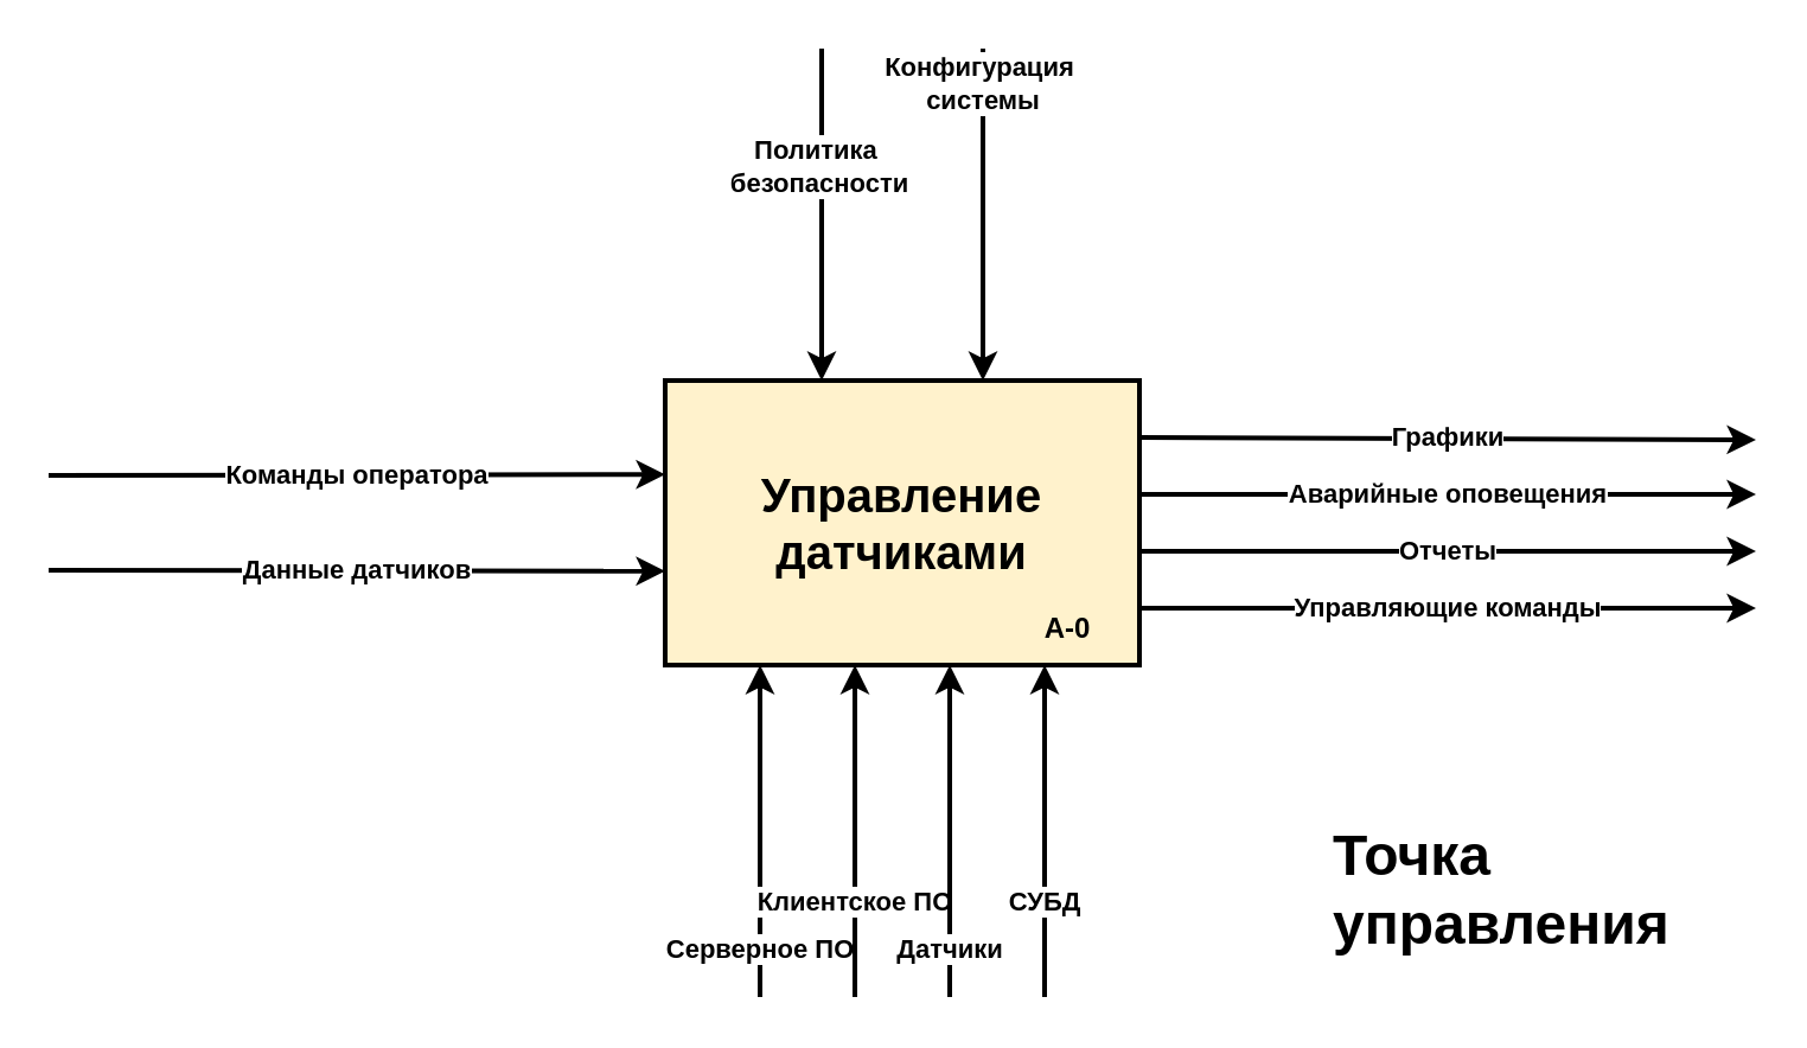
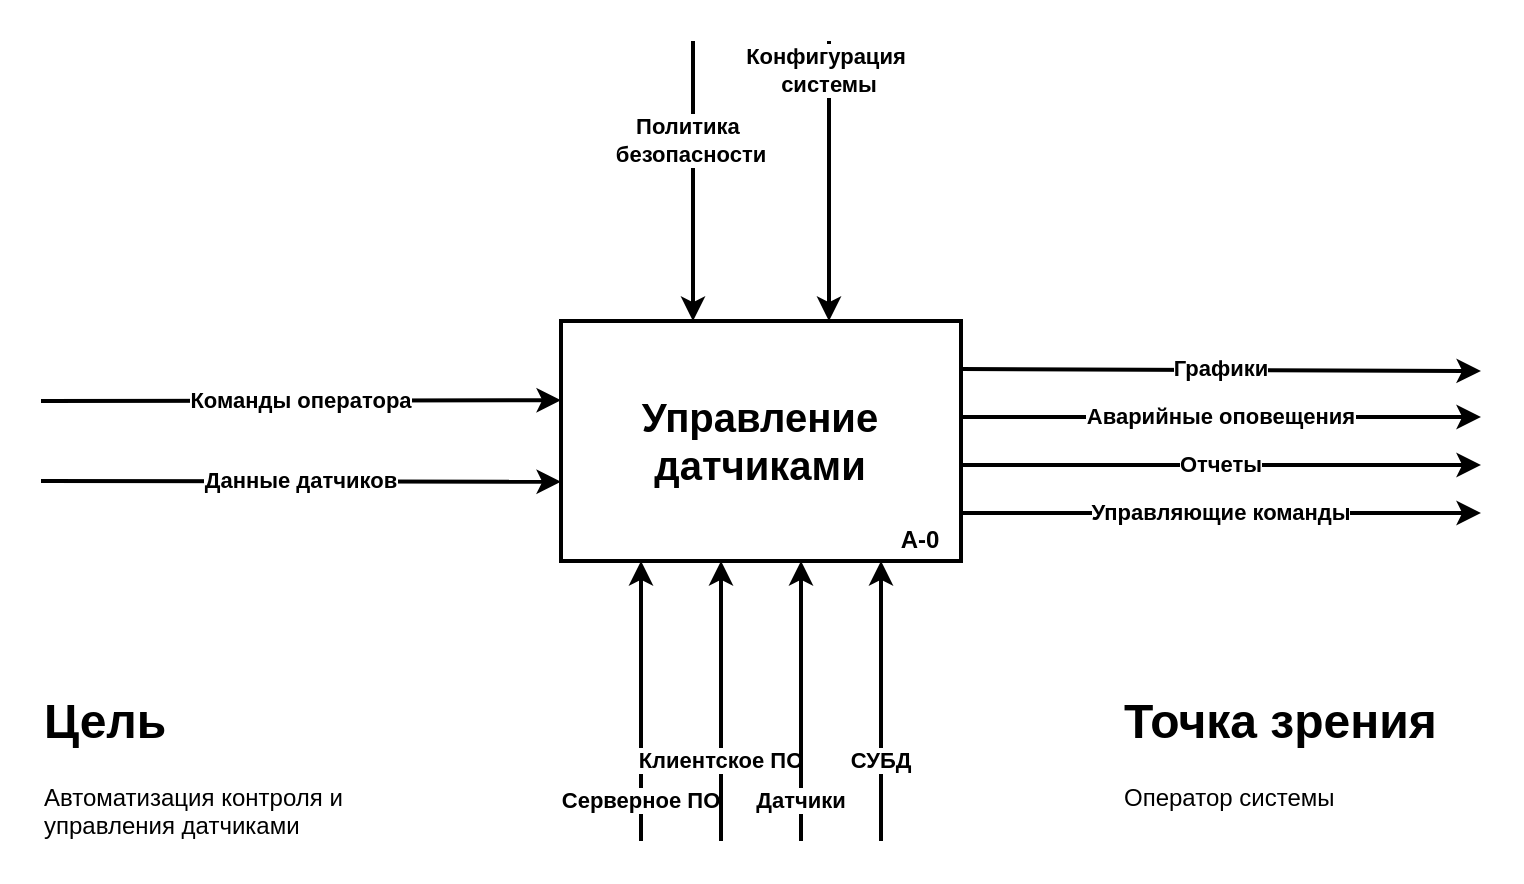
- <mxCell id="2" value="Управление датчиками" style="rounded=0;whiteSpace=wrap;html=1;strokeWidth=2;points=[[0,0.33,0,0,0],[0,0.67,0,0,0],[0.2,1,0,0,0],[0.33,0,0,0,0],[0.4,1,0,0,0],[0.6,1,0,0,0],[0.67,0,0,0,0],[0.8,1,0,0,0],[1,0.2,0,0,0],[1,0.4,0,0,0],[1,0.6,0,0,0],[1,0.8,0,0,0]];fontSize=20;fontStyle=1;fillColor=#fff2cc;" vertex="1" parent="1"><mxGeometry x="280" y="160" width="200" height="120" as="geometry" /></mxCell>
+ <mxCell id="2" value="Управление датчиками" style="rounded=0;whiteSpace=wrap;html=1;strokeWidth=2;points=[[0,0.33,0,0,0],[0,0.67,0,0,0],[0.2,1,0,0,0],[0.33,0,0,0,0],[0.4,1,0,0,0],[0.6,1,0,0,0],[0.67,0,0,0,0],[0.8,1,0,0,0],[1,0.2,0,0,0],[1,0.4,0,0,0],[1,0.6,0,0,0],[1,0.8,0,0,0]];fontSize=20;fontStyle=1" vertex="1" parent="1"><mxGeometry x="280" y="160" width="200" height="120" as="geometry" /></mxCell>
- <mxCell id="3" value="A-0" style="text;html=1;whiteSpace=wrap;strokeColor=none;fillColor=none;align=center;verticalAlign=middle;rounded=0;fontStyle=1" vertex="1" parent="1"><mxGeometry x="430" y="255" width="40" height="20" as="geometry" /></mxCell>
+ <mxCell id="3" value="A-0" style="text;html=1;whiteSpace=wrap;strokeColor=none;fillColor=none;align=center;verticalAlign=middle;rounded=0;fontStyle=1" vertex="1" parent="1"><mxGeometry x="440" y="260" width="40" height="20" as="geometry" /></mxCell>
- <mxCell id="17" value="&lt;h1 style=&quot;margin-top: 0px;&quot;&gt;Точка управления&lt;/h1&gt;&lt;p&gt;Оператор системы&lt;/p&gt;" style="text;html=1;whiteSpace=wrap;overflow=hidden;rounded=0;" vertex="1" parent="1"><mxGeometry x="560" y="340" width="180" height="80" as="geometry" /></mxCell>
+ <mxCell id="17" value="&lt;h1 style=&quot;margin-top: 0px;&quot;&gt;Точка зрения&lt;/h1&gt;&lt;p&gt;Оператор системы&lt;/p&gt;" style="text;html=1;whiteSpace=wrap;overflow=hidden;rounded=0;" vertex="1" parent="1"><mxGeometry x="560" y="340" width="180" height="80" as="geometry" /></mxCell>
+ <mxCell id="16" value="&lt;h1 style=&quot;margin-top: 0px;&quot;&gt;Цель&lt;/h1&gt;&lt;p&gt;Автоматизация контроля и управления датчиками&lt;/p&gt;" style="text;html=1;whiteSpace=wrap;overflow=hidden;rounded=0;" vertex="1" parent="1"><mxGeometry x="20" y="340" width="180" height="80" as="geometry" /></mxCell>
